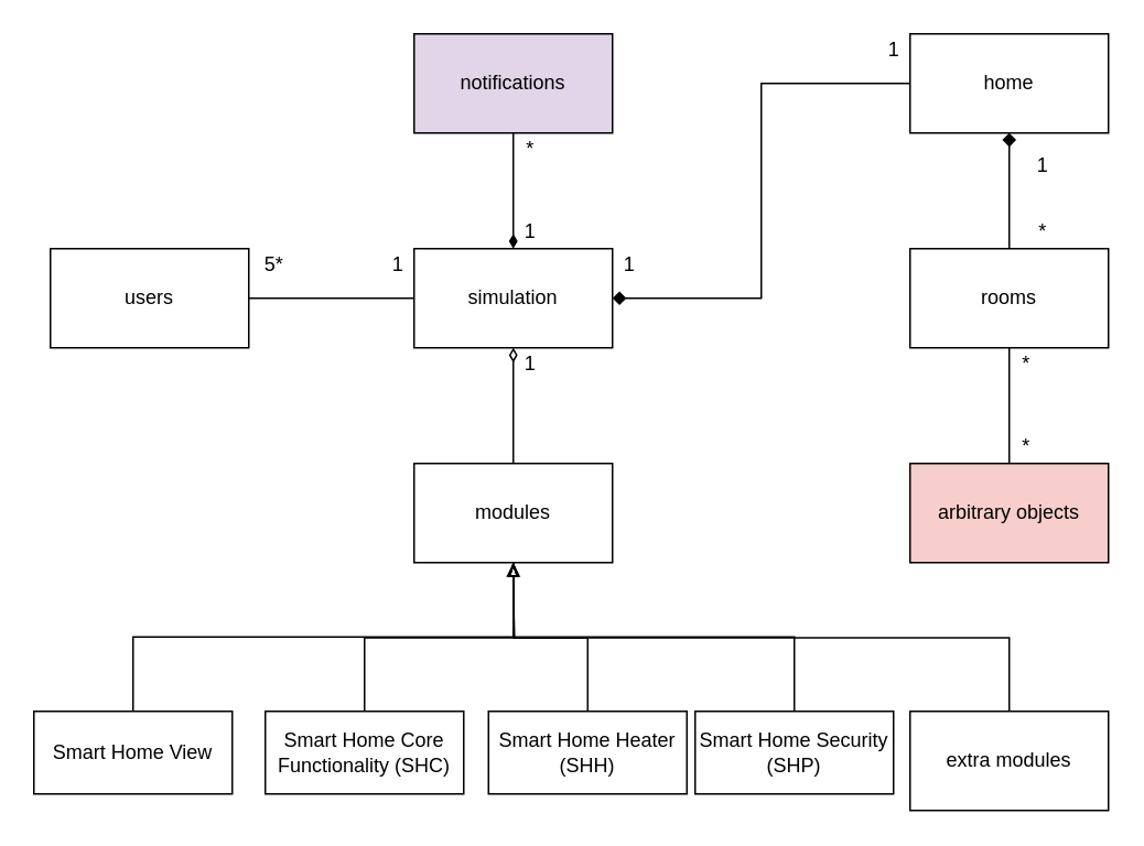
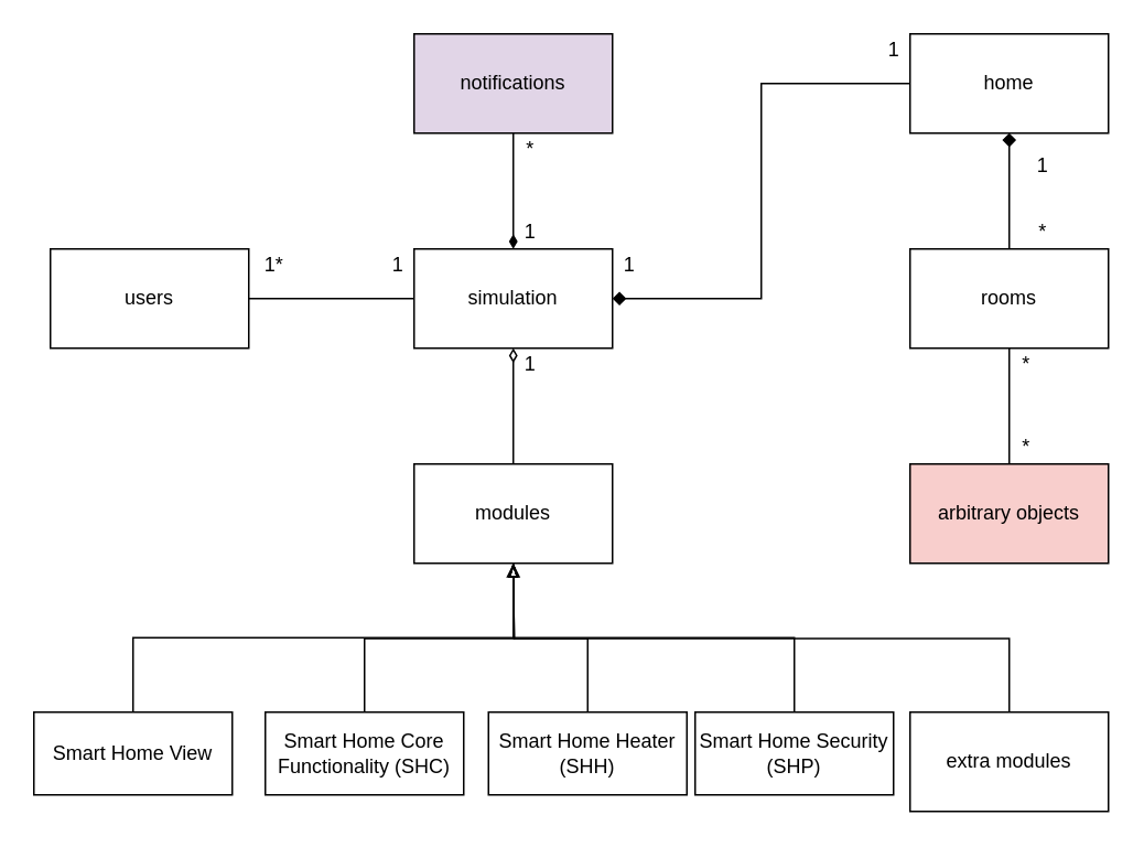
- <mxCell id="25" value="5*" style="text;html=1;align=center;verticalAlign=middle;resizable=0;points=[];autosize=1;" parent="1" vertex="1"><mxGeometry x="150" y="150" width="30" height="20" as="geometry" /></mxCell>
+ <mxCell id="25" value="1*" style="text;html=1;align=center;verticalAlign=middle;resizable=0;points=[];autosize=1;" parent="1" vertex="1"><mxGeometry x="150" y="150" width="30" height="20" as="geometry" /></mxCell>
